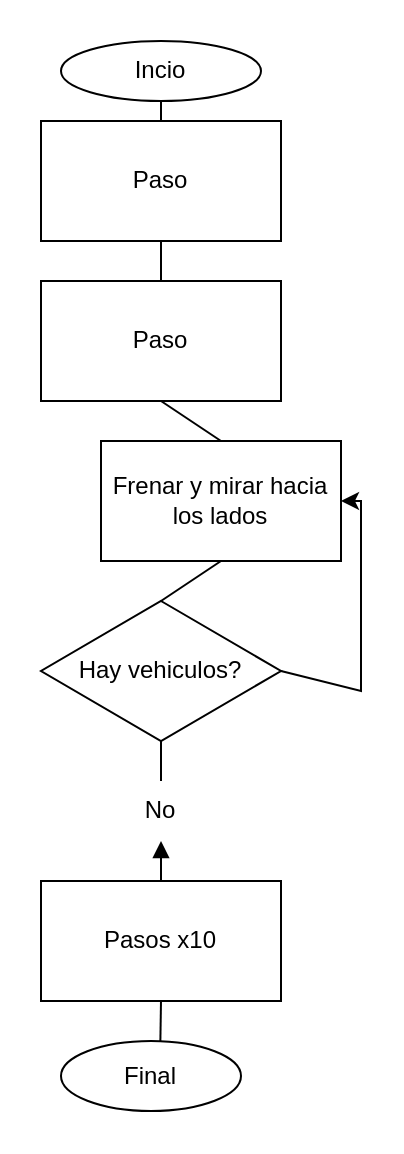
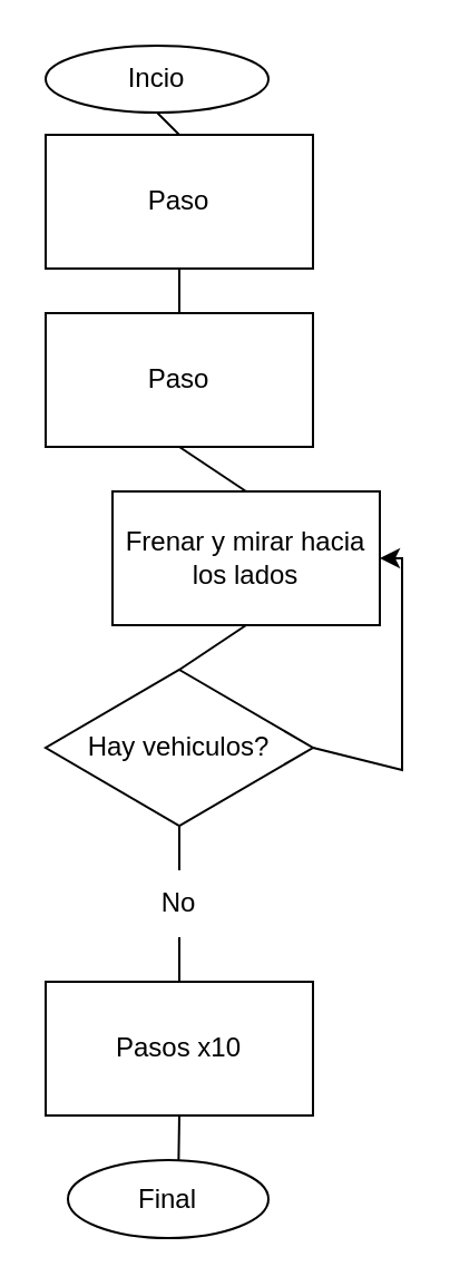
- <mxCell id="2" value="Incio" style="ellipse;whiteSpace=wrap;html=1;" vertex="1" parent="1"><mxGeometry x="30" y="20" width="100" height="30" as="geometry" /></mxCell>
+ <mxCell id="2" value="Incio" style="ellipse;whiteSpace=wrap;html=1;" vertex="1" parent="1"><mxGeometry x="20" y="20" width="100" height="30" as="geometry" /></mxCell>
- <mxCell id="15" value="" style="endArrow=block;html=1;rounded=0;entryX=0.5;entryY=1;entryDx=0;entryDy=0;exitX=0.5;exitY=0;exitDx=0;exitDy=0;" edge="1" parent="1" source="12" target="14"><mxGeometry width="50" height="50" relative="1" as="geometry"><mxPoint x="80" y="440" as="sourcePoint" /><mxPoint x="80" y="380" as="targetPoint" /></mxGeometry></mxCell>
+ <mxCell id="15" value="" style="endArrow=none;html=1;rounded=0;entryX=0.5;entryY=1;entryDx=0;entryDy=0;exitX=0.5;exitY=0;exitDx=0;exitDy=0;" edge="1" parent="1" source="12" target="14"><mxGeometry width="50" height="50" relative="1" as="geometry"><mxPoint x="80" y="440" as="sourcePoint" /><mxPoint x="80" y="380" as="targetPoint" /></mxGeometry></mxCell>
